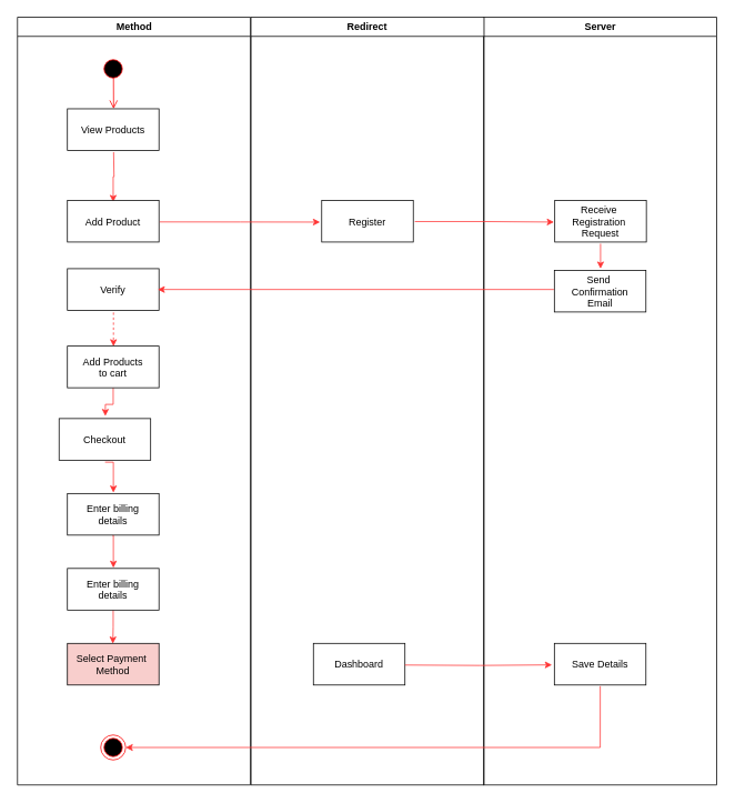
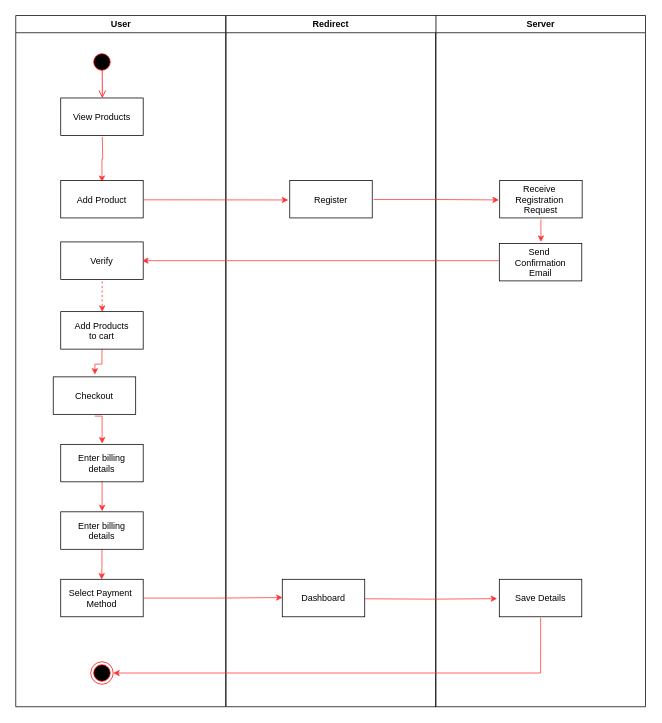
- <mxCell id="2" value="Method" style="swimlane;whiteSpace=wrap" parent="1" vertex="1"><mxGeometry x="20.5" y="20" width="280" height="922" as="geometry" /></mxCell>
+ <mxCell id="2" value="User" style="swimlane;whiteSpace=wrap" parent="1" vertex="1"><mxGeometry x="20.5" y="20" width="280" height="922" as="geometry" /></mxCell>
- <mxCell id="19" value="Select Payment &#10;Method" style="fillColor=#f8cecc;" vertex="1" parent="2"><mxGeometry x="60" y="752" width="110" height="50" as="geometry" /></mxCell>
+ <mxCell id="19" value="Select Payment &#10;Method" style="" vertex="1" parent="2"><mxGeometry x="60" y="752" width="110" height="50" as="geometry" /></mxCell>
+ <mxCell id="31" style="edgeStyle=orthogonalEdgeStyle;rounded=0;orthogonalLoop=1;jettySize=auto;html=1;entryX=0.004;entryY=0.488;entryDx=0;entryDy=0;entryPerimeter=0;strokeColor=#FF3333;exitX=1.004;exitY=0.502;exitDx=0;exitDy=0;exitPerimeter=0;" edge="1" parent="1" source="19" target="26"><mxGeometry relative="1" as="geometry"><mxPoint x="196" y="796" as="sourcePoint" /></mxGeometry></mxCell>
